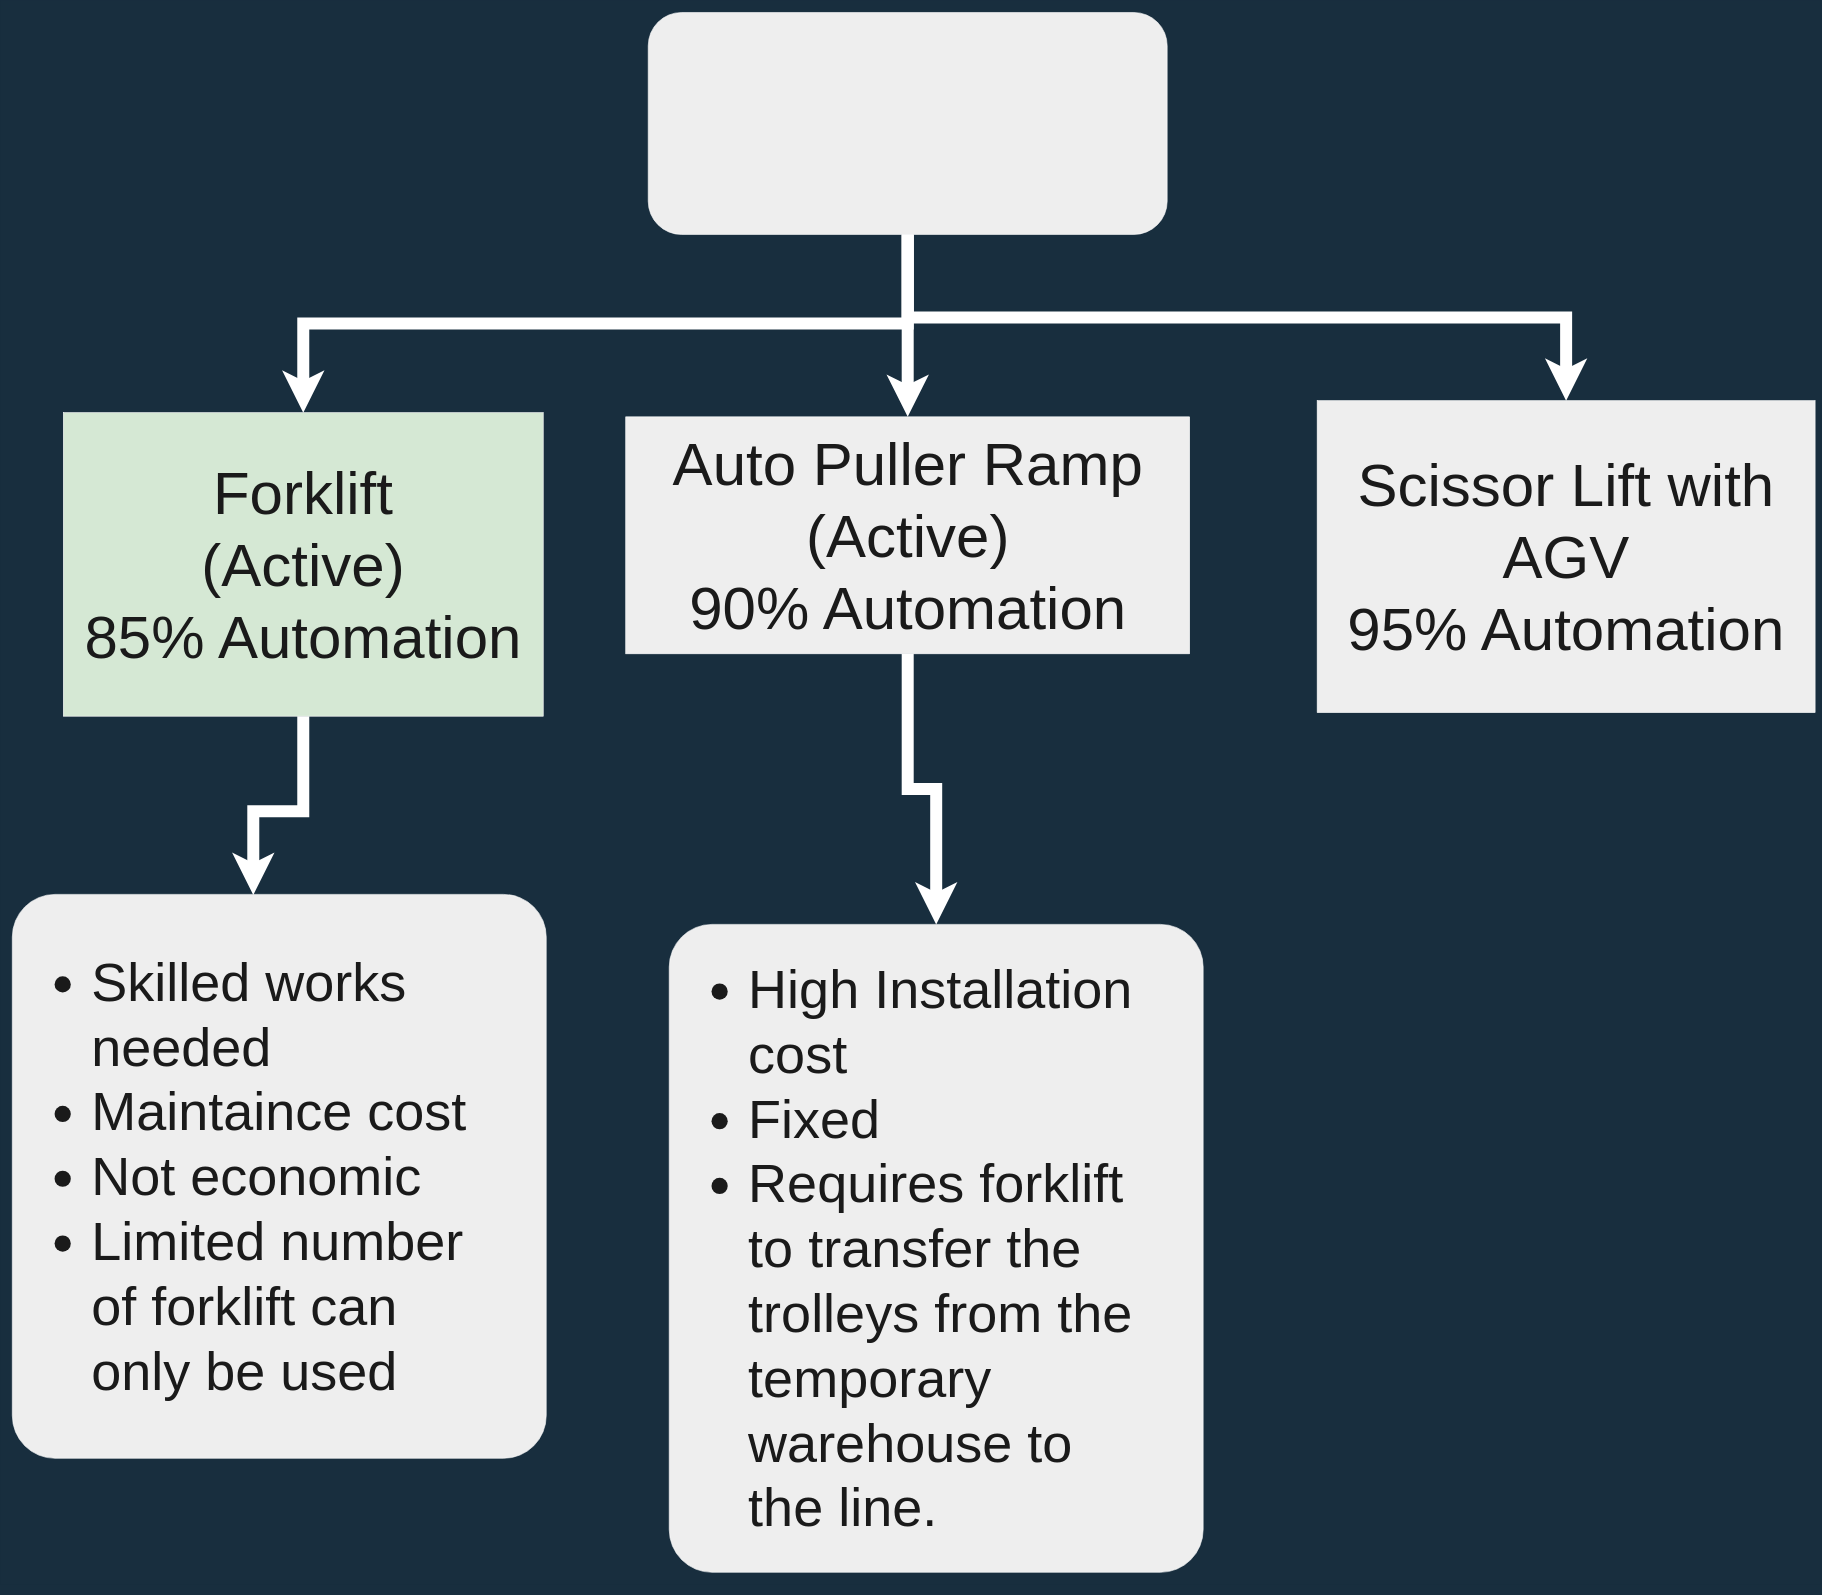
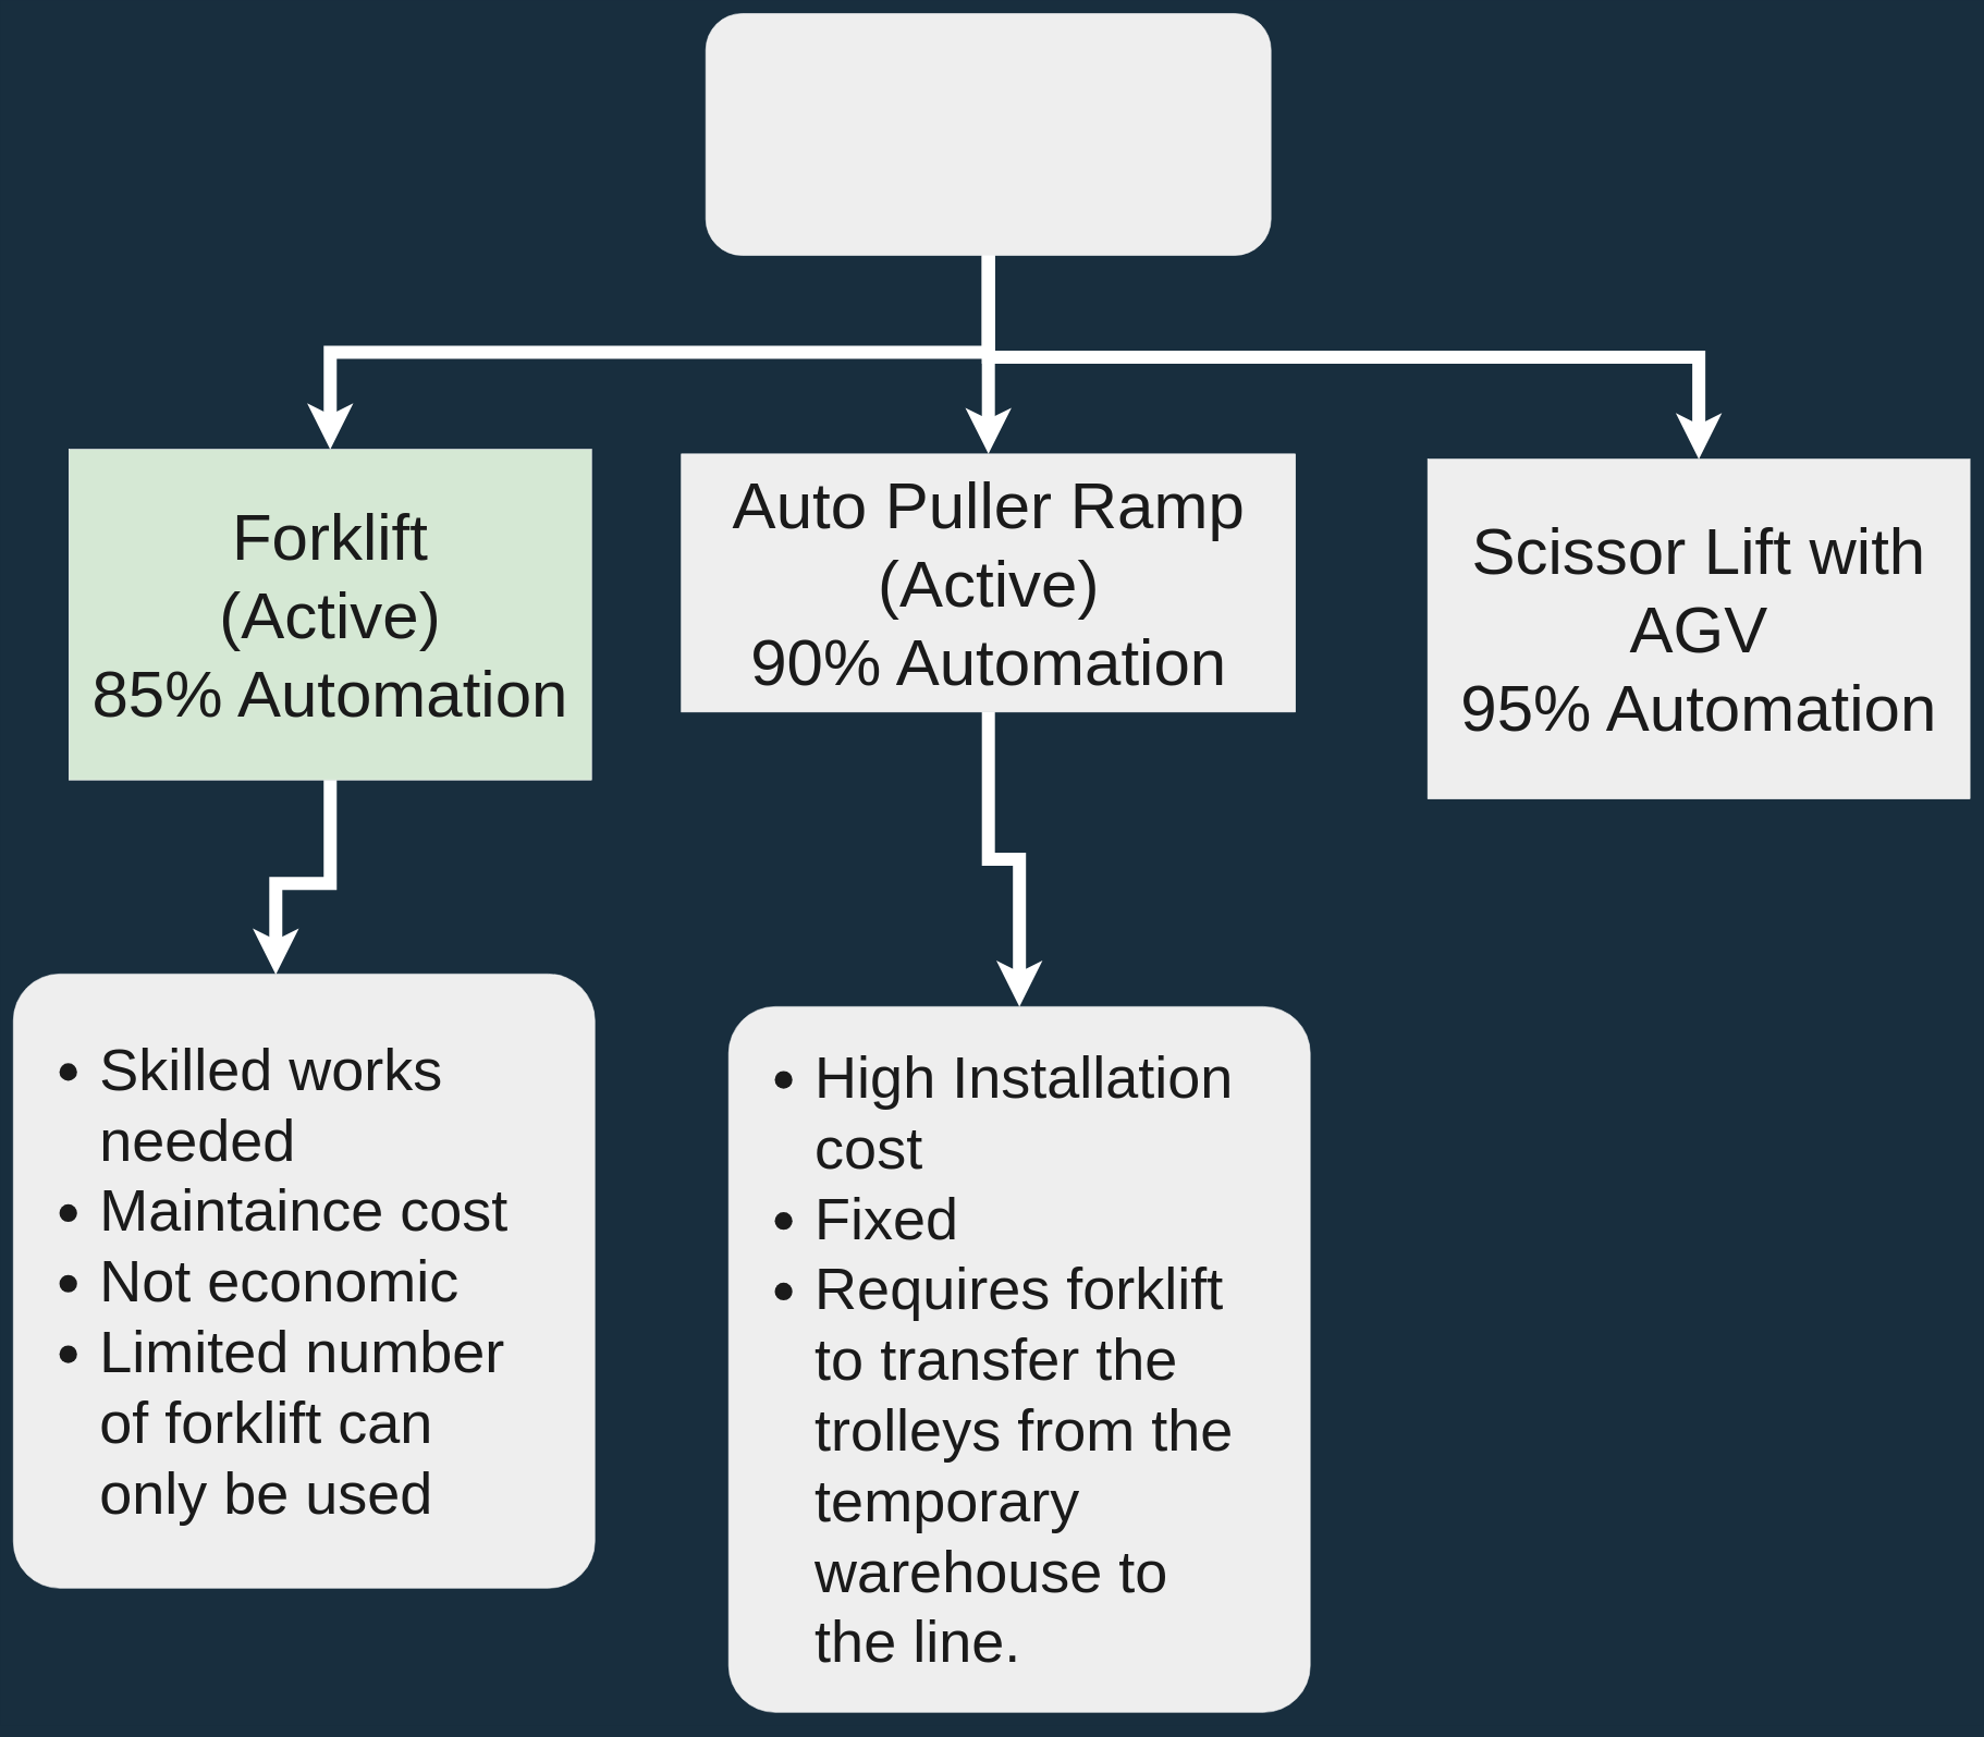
- <mxCell id="10" value="Scissor Lift with AGV&lt;br&gt;95% Automation" style="rounded=0;whiteSpace=wrap;html=1;fontSize=100;fillColor=#EEEEEE;strokeColor=#FFFFFF;fontColor=#1A1A1A;" vertex="1" parent="1"><mxGeometry x="2195" y="667" width="830" height="520" as="geometry" /></mxCell>
+ <mxCell id="10" value="Scissor Lift with AGV&lt;br&gt;95% Automation" style="rounded=0;whiteSpace=wrap;html=1;fontSize=100;fillColor=#EEEEEE;strokeColor=#FFFFFF;fontColor=#1A1A1A;" vertex="1" parent="1"><mxGeometry x="2185" y="702" width="830" height="520" as="geometry" /></mxCell>
